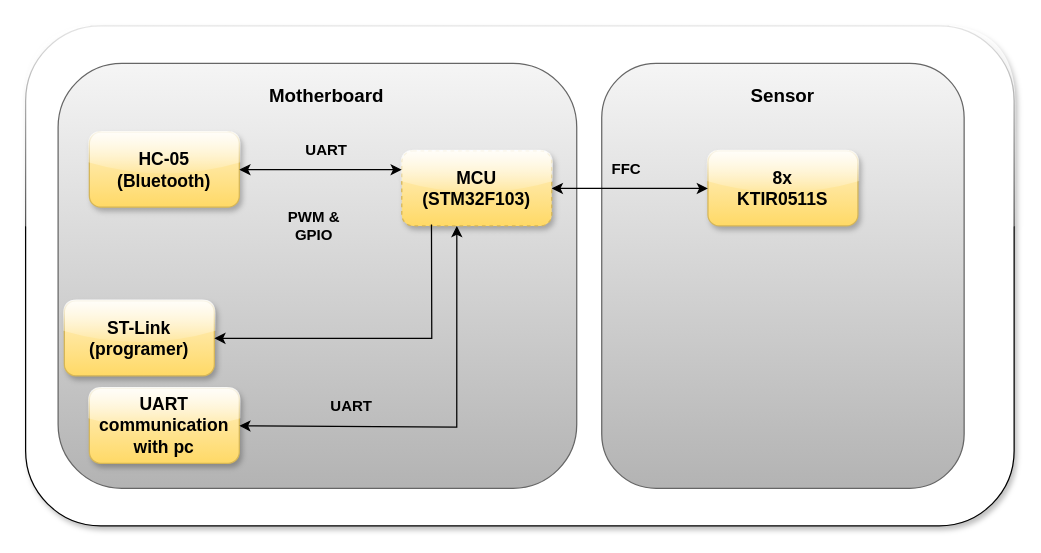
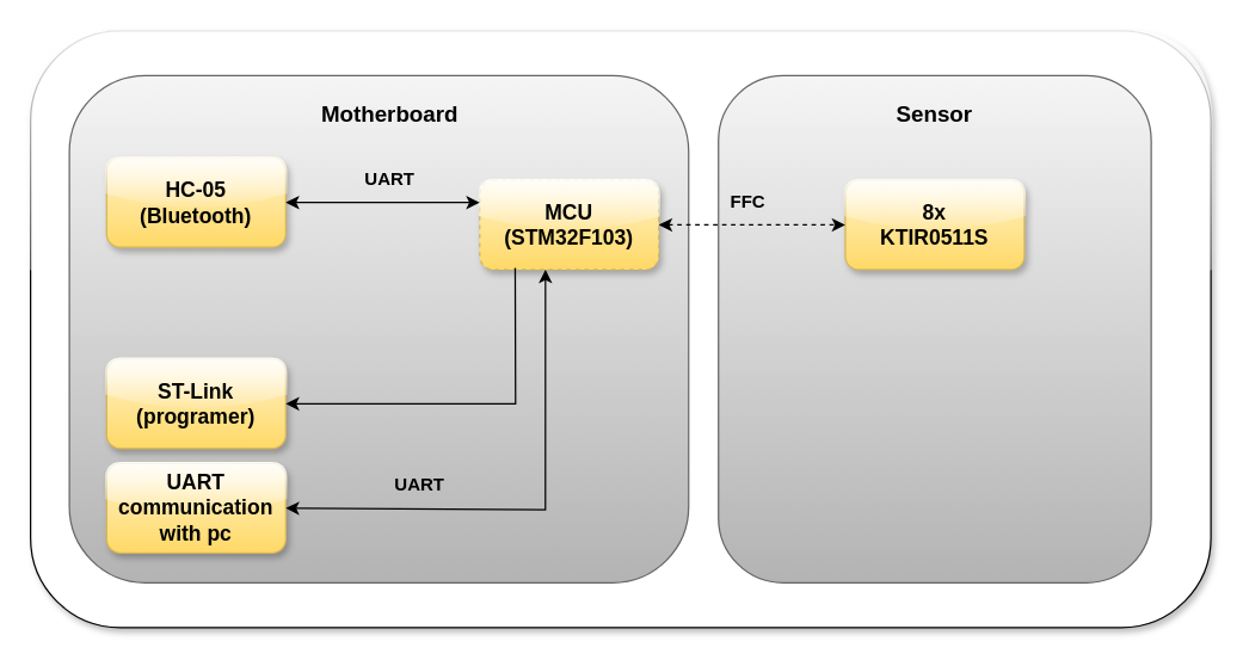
- <mxCell id="18" value="" style="endArrow=classic;startArrow=classic;html=1;rounded=0;exitX=1;exitY=0.5;exitDx=0;exitDy=0;entryX=0;entryY=0.5;entryDx=0;entryDy=0;strokeColor=#000000;" edge="1" parent="1" source="5" target="17"><mxGeometry width="50" height="50" relative="1" as="geometry"><mxPoint x="381" y="430" as="sourcePoint" /><mxPoint x="431" y="380" as="targetPoint" /></mxGeometry></mxCell>
+ <mxCell id="18" value="" style="endArrow=classic;startArrow=classic;html=1;rounded=0;exitX=1;exitY=0.5;exitDx=0;exitDy=0;entryX=0;entryY=0.5;entryDx=0;entryDy=0;strokeColor=#000000;dashed=1;" edge="1" parent="1" source="5" target="17"><mxGeometry width="50" height="50" relative="1" as="geometry"><mxPoint x="381" y="430" as="sourcePoint" /><mxPoint x="431" y="380" as="targetPoint" /></mxGeometry></mxCell>
- <mxCell id="8" value="&lt;font color=&quot;#000000&quot;&gt;&lt;b&gt;PWM &amp;amp; GPIO&lt;/b&gt;&lt;/font&gt;" style="text;html=1;align=center;verticalAlign=middle;whiteSpace=wrap;rounded=0;" vertex="1" parent="1"><mxGeometry x="221" y="165" width="60" height="30" as="geometry" /></mxCell>
- <mxCell id="9" value="&lt;font color=&quot;#000000&quot;&gt;&lt;span style=&quot;font-size: 14px;&quot;&gt;&lt;b&gt;ST-Link&lt;/b&gt;&lt;/span&gt;&lt;/font&gt;&lt;div&gt;&lt;font color=&quot;#000000&quot;&gt;&lt;span style=&quot;font-size: 14px;&quot;&gt;&lt;b&gt;(programer)&lt;/b&gt;&lt;/span&gt;&lt;/font&gt;&lt;/div&gt;" style="rounded=1;whiteSpace=wrap;html=1;glass=1;shadow=1;fillColor=#fff2cc;gradientColor=#ffd966;strokeColor=#d6b656;" vertex="1" parent="1"><mxGeometry x="51" y="240" width="120" height="60" as="geometry" /></mxCell>
+ <mxCell id="9" value="&lt;font color=&quot;#000000&quot;&gt;&lt;span style=&quot;font-size: 14px;&quot;&gt;&lt;b&gt;ST-Link&lt;/b&gt;&lt;/span&gt;&lt;/font&gt;&lt;div&gt;&lt;font color=&quot;#000000&quot;&gt;&lt;span style=&quot;font-size: 14px;&quot;&gt;&lt;b&gt;(programer)&lt;/b&gt;&lt;/span&gt;&lt;/font&gt;&lt;/div&gt;" style="rounded=1;whiteSpace=wrap;html=1;glass=1;shadow=1;fillColor=#fff2cc;gradientColor=#ffd966;strokeColor=#d6b656;" vertex="1" parent="1"><mxGeometry x="71" y="240" width="120" height="60" as="geometry" /></mxCell>
